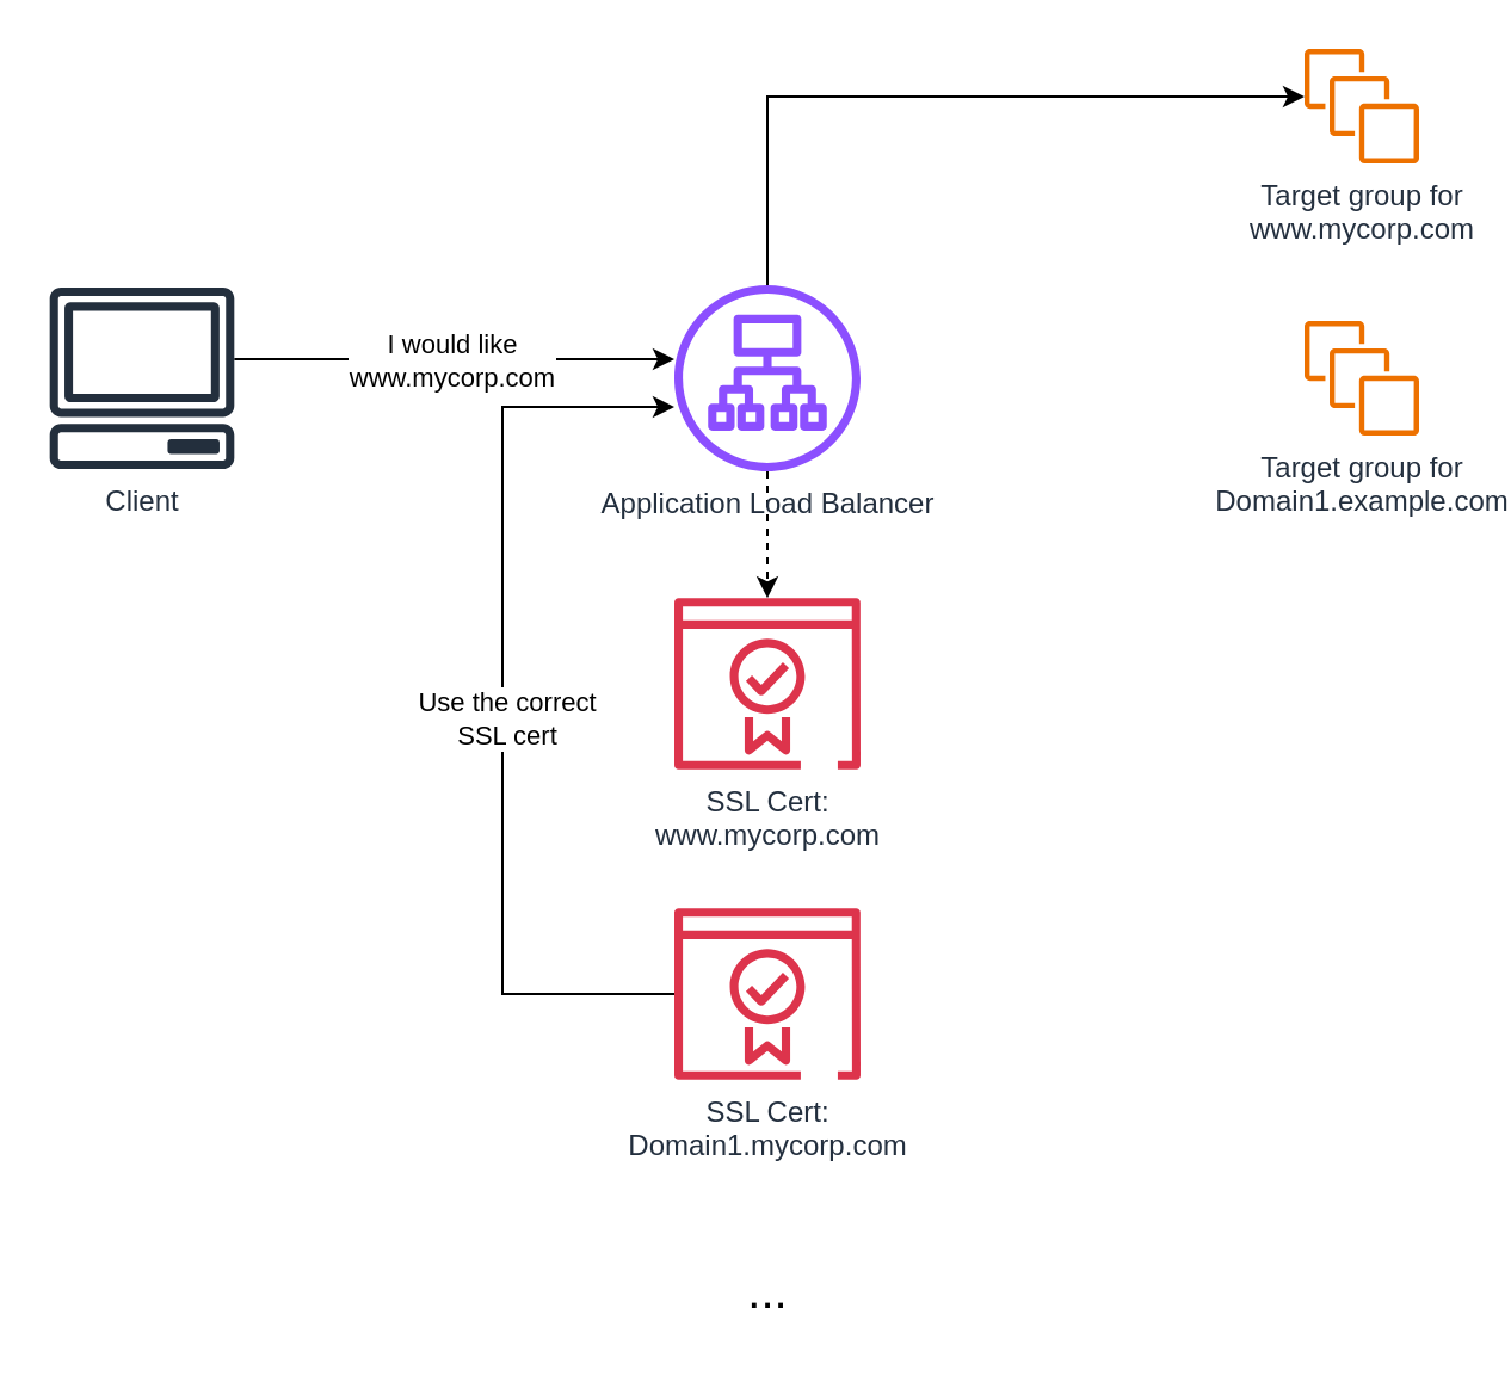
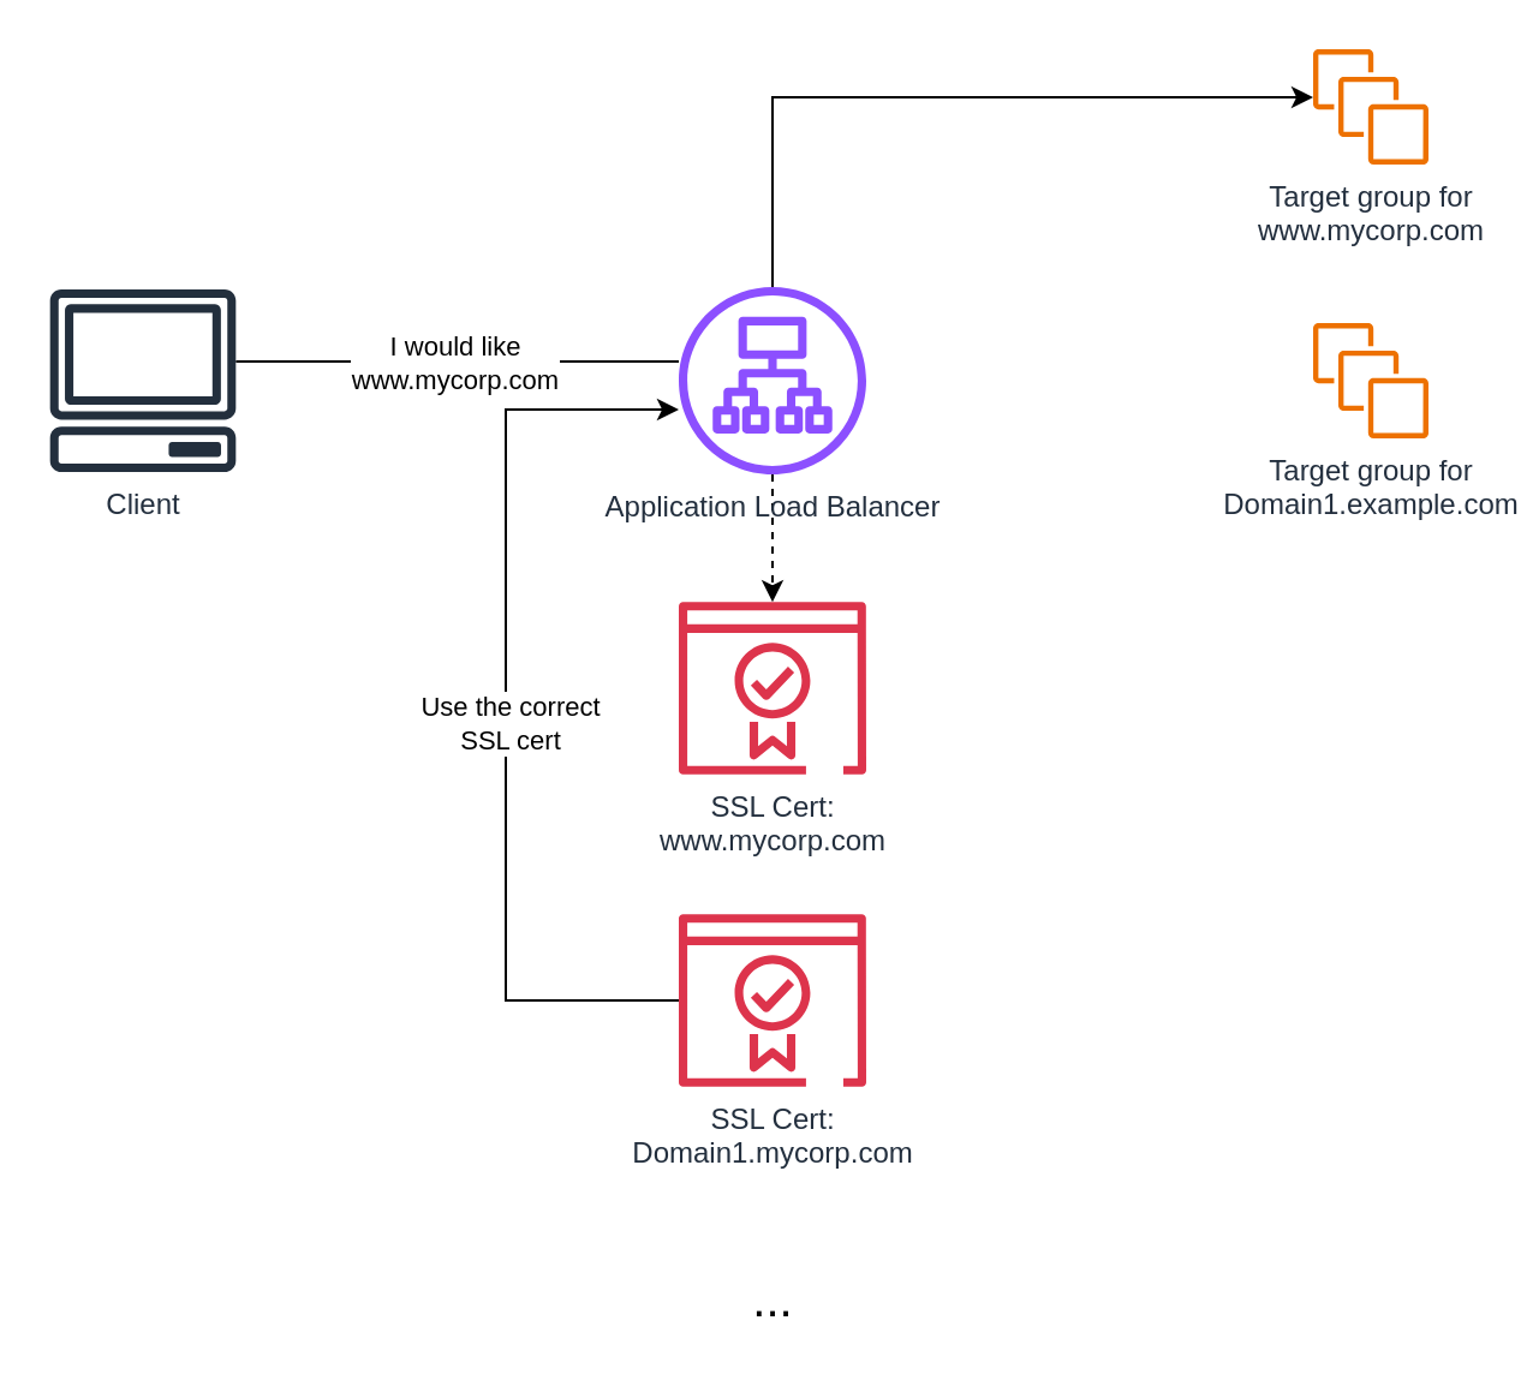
- <mxCell id="2" style="edgeStyle=orthogonalEdgeStyle;rounded=0;orthogonalLoop=1;jettySize=auto;html=1;" edge="1" parent="1" source="4" target="7"><mxGeometry relative="1" as="geometry"><Array as="points"><mxPoint x="140" y="150" /><mxPoint x="140" y="150" /></Array></mxGeometry></mxCell>
+ <mxCell id="2" style="edgeStyle=orthogonalEdgeStyle;rounded=0;orthogonalLoop=1;jettySize=auto;html=1;endArrow=none;" edge="1" parent="1" source="4" target="7"><mxGeometry relative="1" as="geometry"><Array as="points"><mxPoint x="140" y="150" /><mxPoint x="140" y="150" /></Array></mxGeometry></mxCell>
